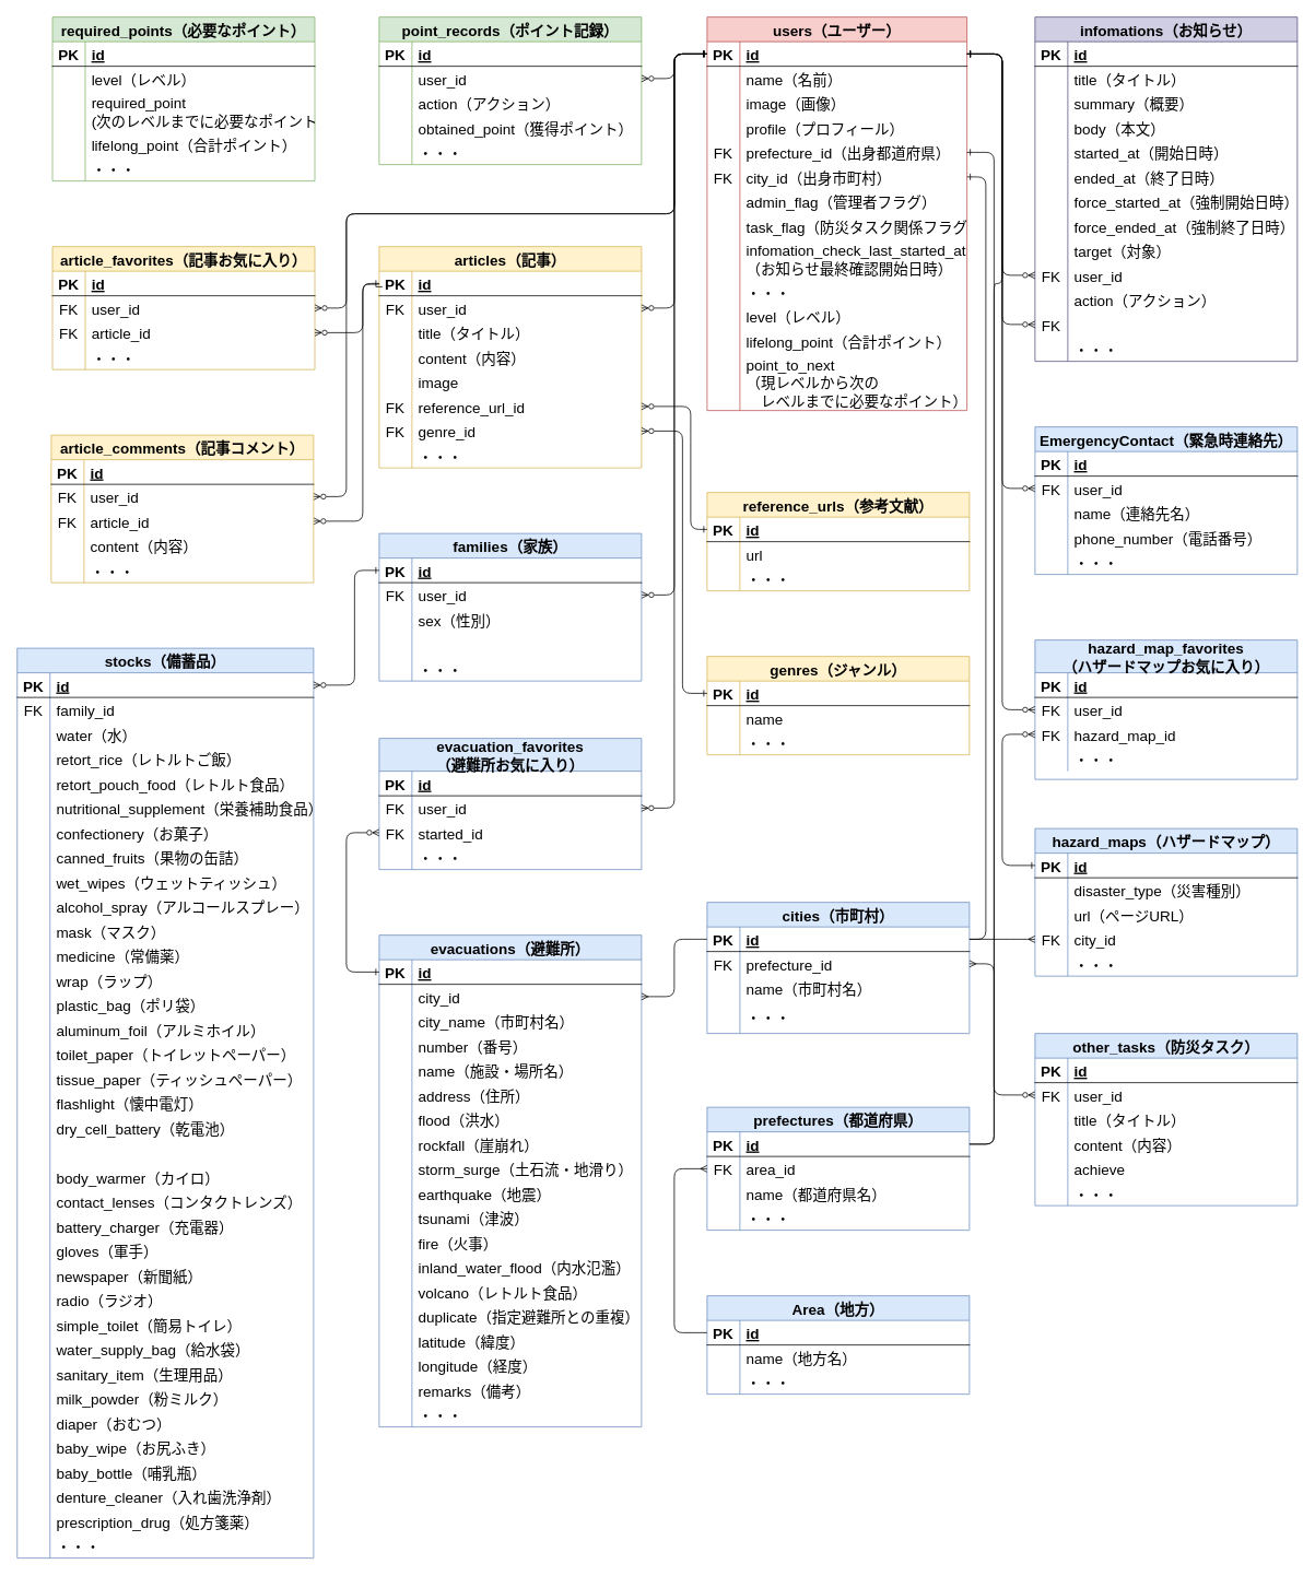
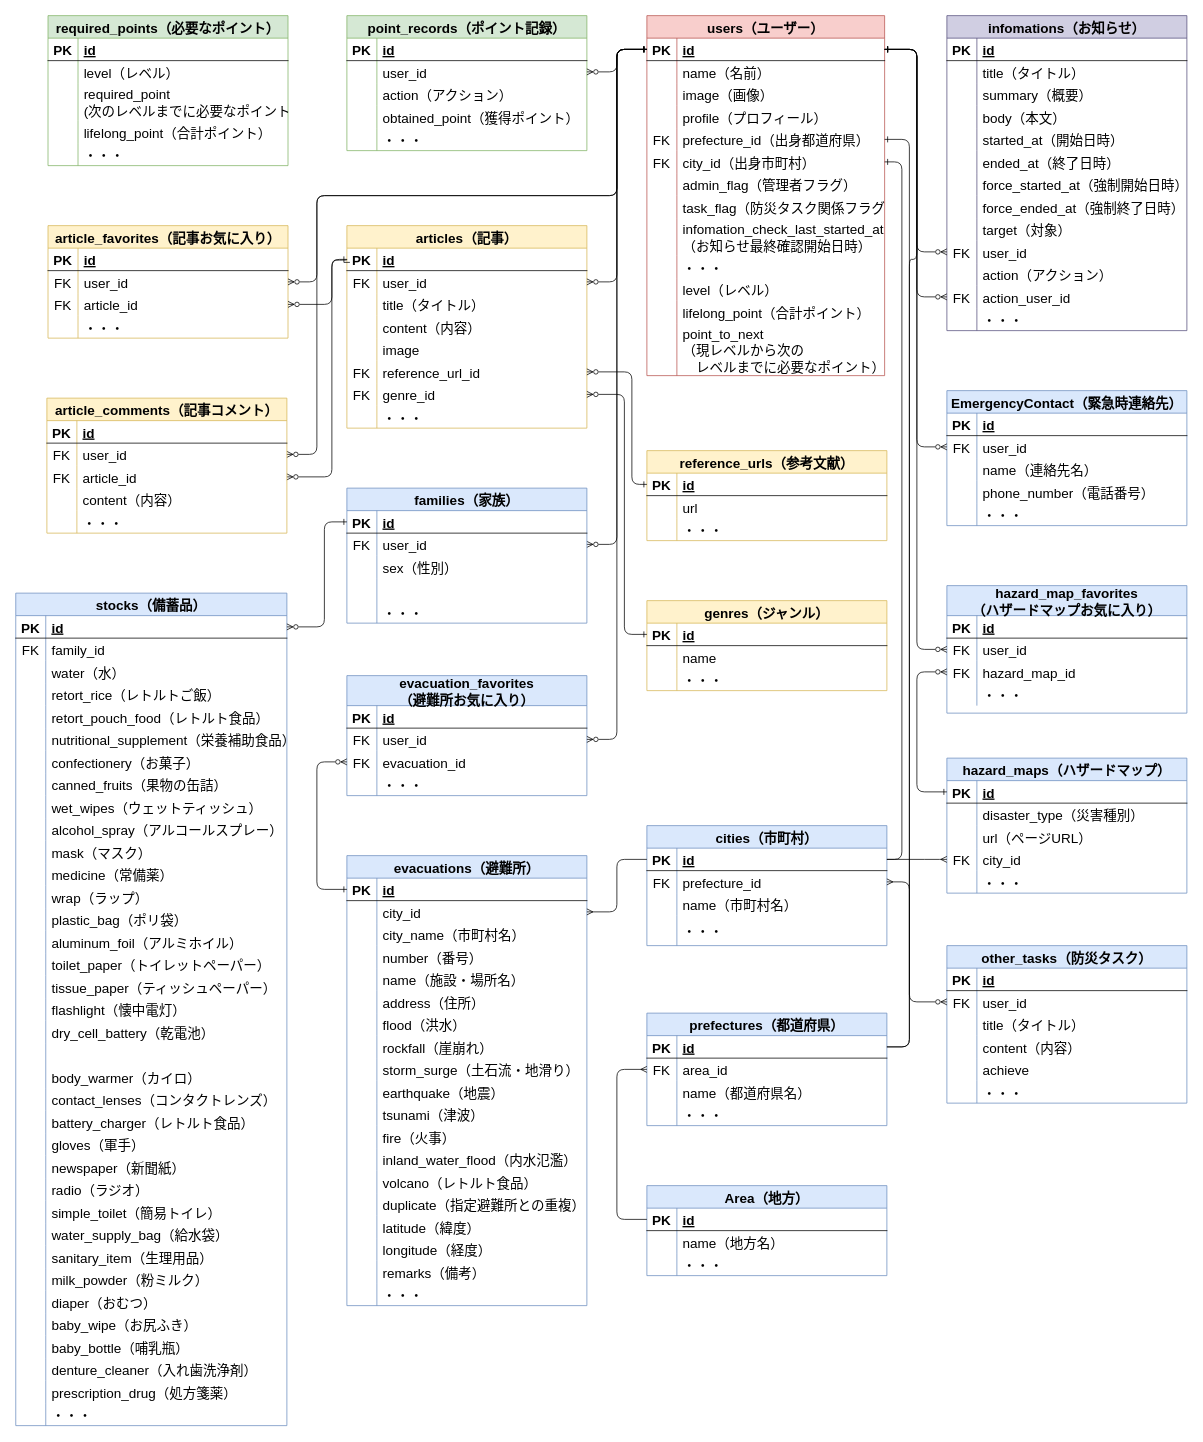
+ <mxCell id="51" value="action_user_id" style="shape=partialRectangle;connectable=0;fillColor=none;top=0;left=0;bottom=0;right=0;align=left;spacingLeft=6;overflow=hidden;fontSize=18;" parent="49" vertex="1"><mxGeometry x="40.0" width="280.0" height="30" as="geometry"><mxRectangle width="280.0" height="30" as="alternateBounds" /></mxGeometry></mxCell>
- <mxCell id="327" value="started_id" style="shape=partialRectangle;connectable=0;fillColor=none;top=0;left=0;bottom=0;right=0;align=left;spacingLeft=6;overflow=hidden;fontSize=18;" parent="325" vertex="1"><mxGeometry x="40" width="280" height="30" as="geometry"><mxRectangle width="280" height="30" as="alternateBounds" /></mxGeometry></mxCell>
+ <mxCell id="327" value="evacuation_id" style="shape=partialRectangle;connectable=0;fillColor=none;top=0;left=0;bottom=0;right=0;align=left;spacingLeft=6;overflow=hidden;fontSize=18;" parent="325" vertex="1"><mxGeometry x="40" width="280" height="30" as="geometry"><mxRectangle width="280" height="30" as="alternateBounds" /></mxGeometry></mxCell>
- <mxCell id="278" value="battery_charger（充電器）" style="shape=partialRectangle;connectable=0;fillColor=none;top=0;left=0;bottom=0;right=0;align=left;spacingLeft=6;overflow=hidden;fontSize=18;" parent="276" vertex="1"><mxGeometry x="40" width="321.5" height="30" as="geometry"><mxRectangle width="321.5" height="30" as="alternateBounds" /></mxGeometry></mxCell>
+ <mxCell id="278" value="battery_charger（レトルト食品）" style="shape=partialRectangle;connectable=0;fillColor=none;top=0;left=0;bottom=0;right=0;align=left;spacingLeft=6;overflow=hidden;fontSize=18;" parent="276" vertex="1"><mxGeometry x="40" width="321.5" height="30" as="geometry"><mxRectangle width="321.5" height="30" as="alternateBounds" /></mxGeometry></mxCell>
